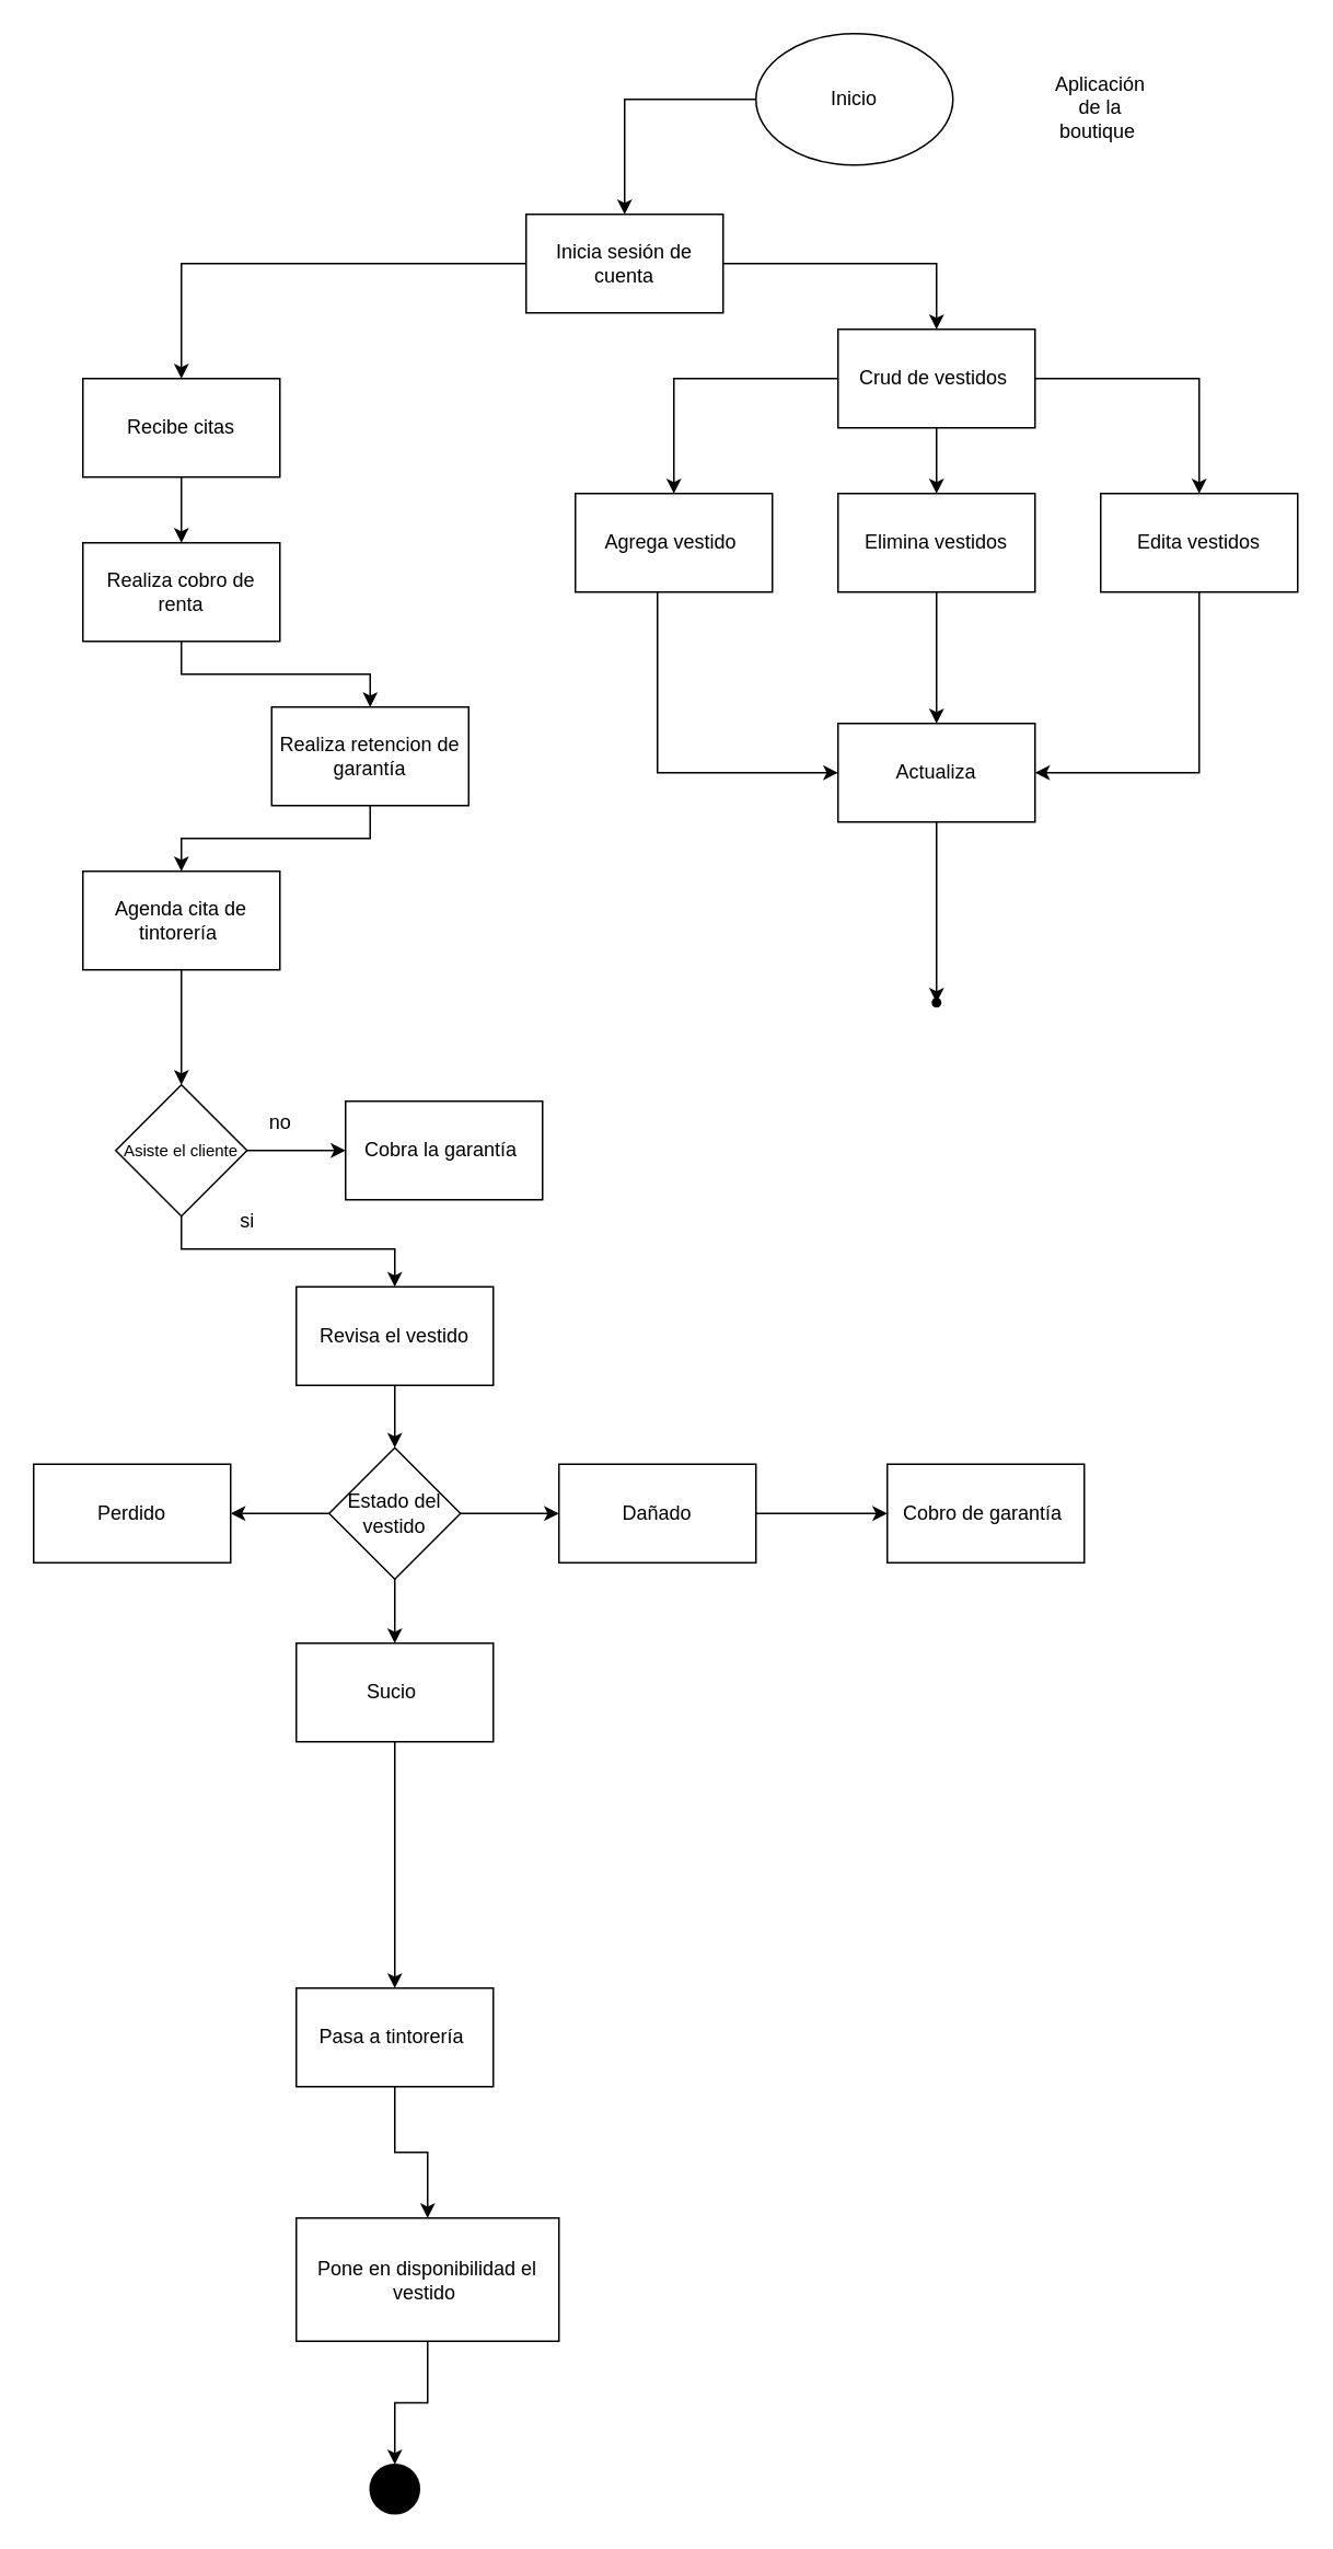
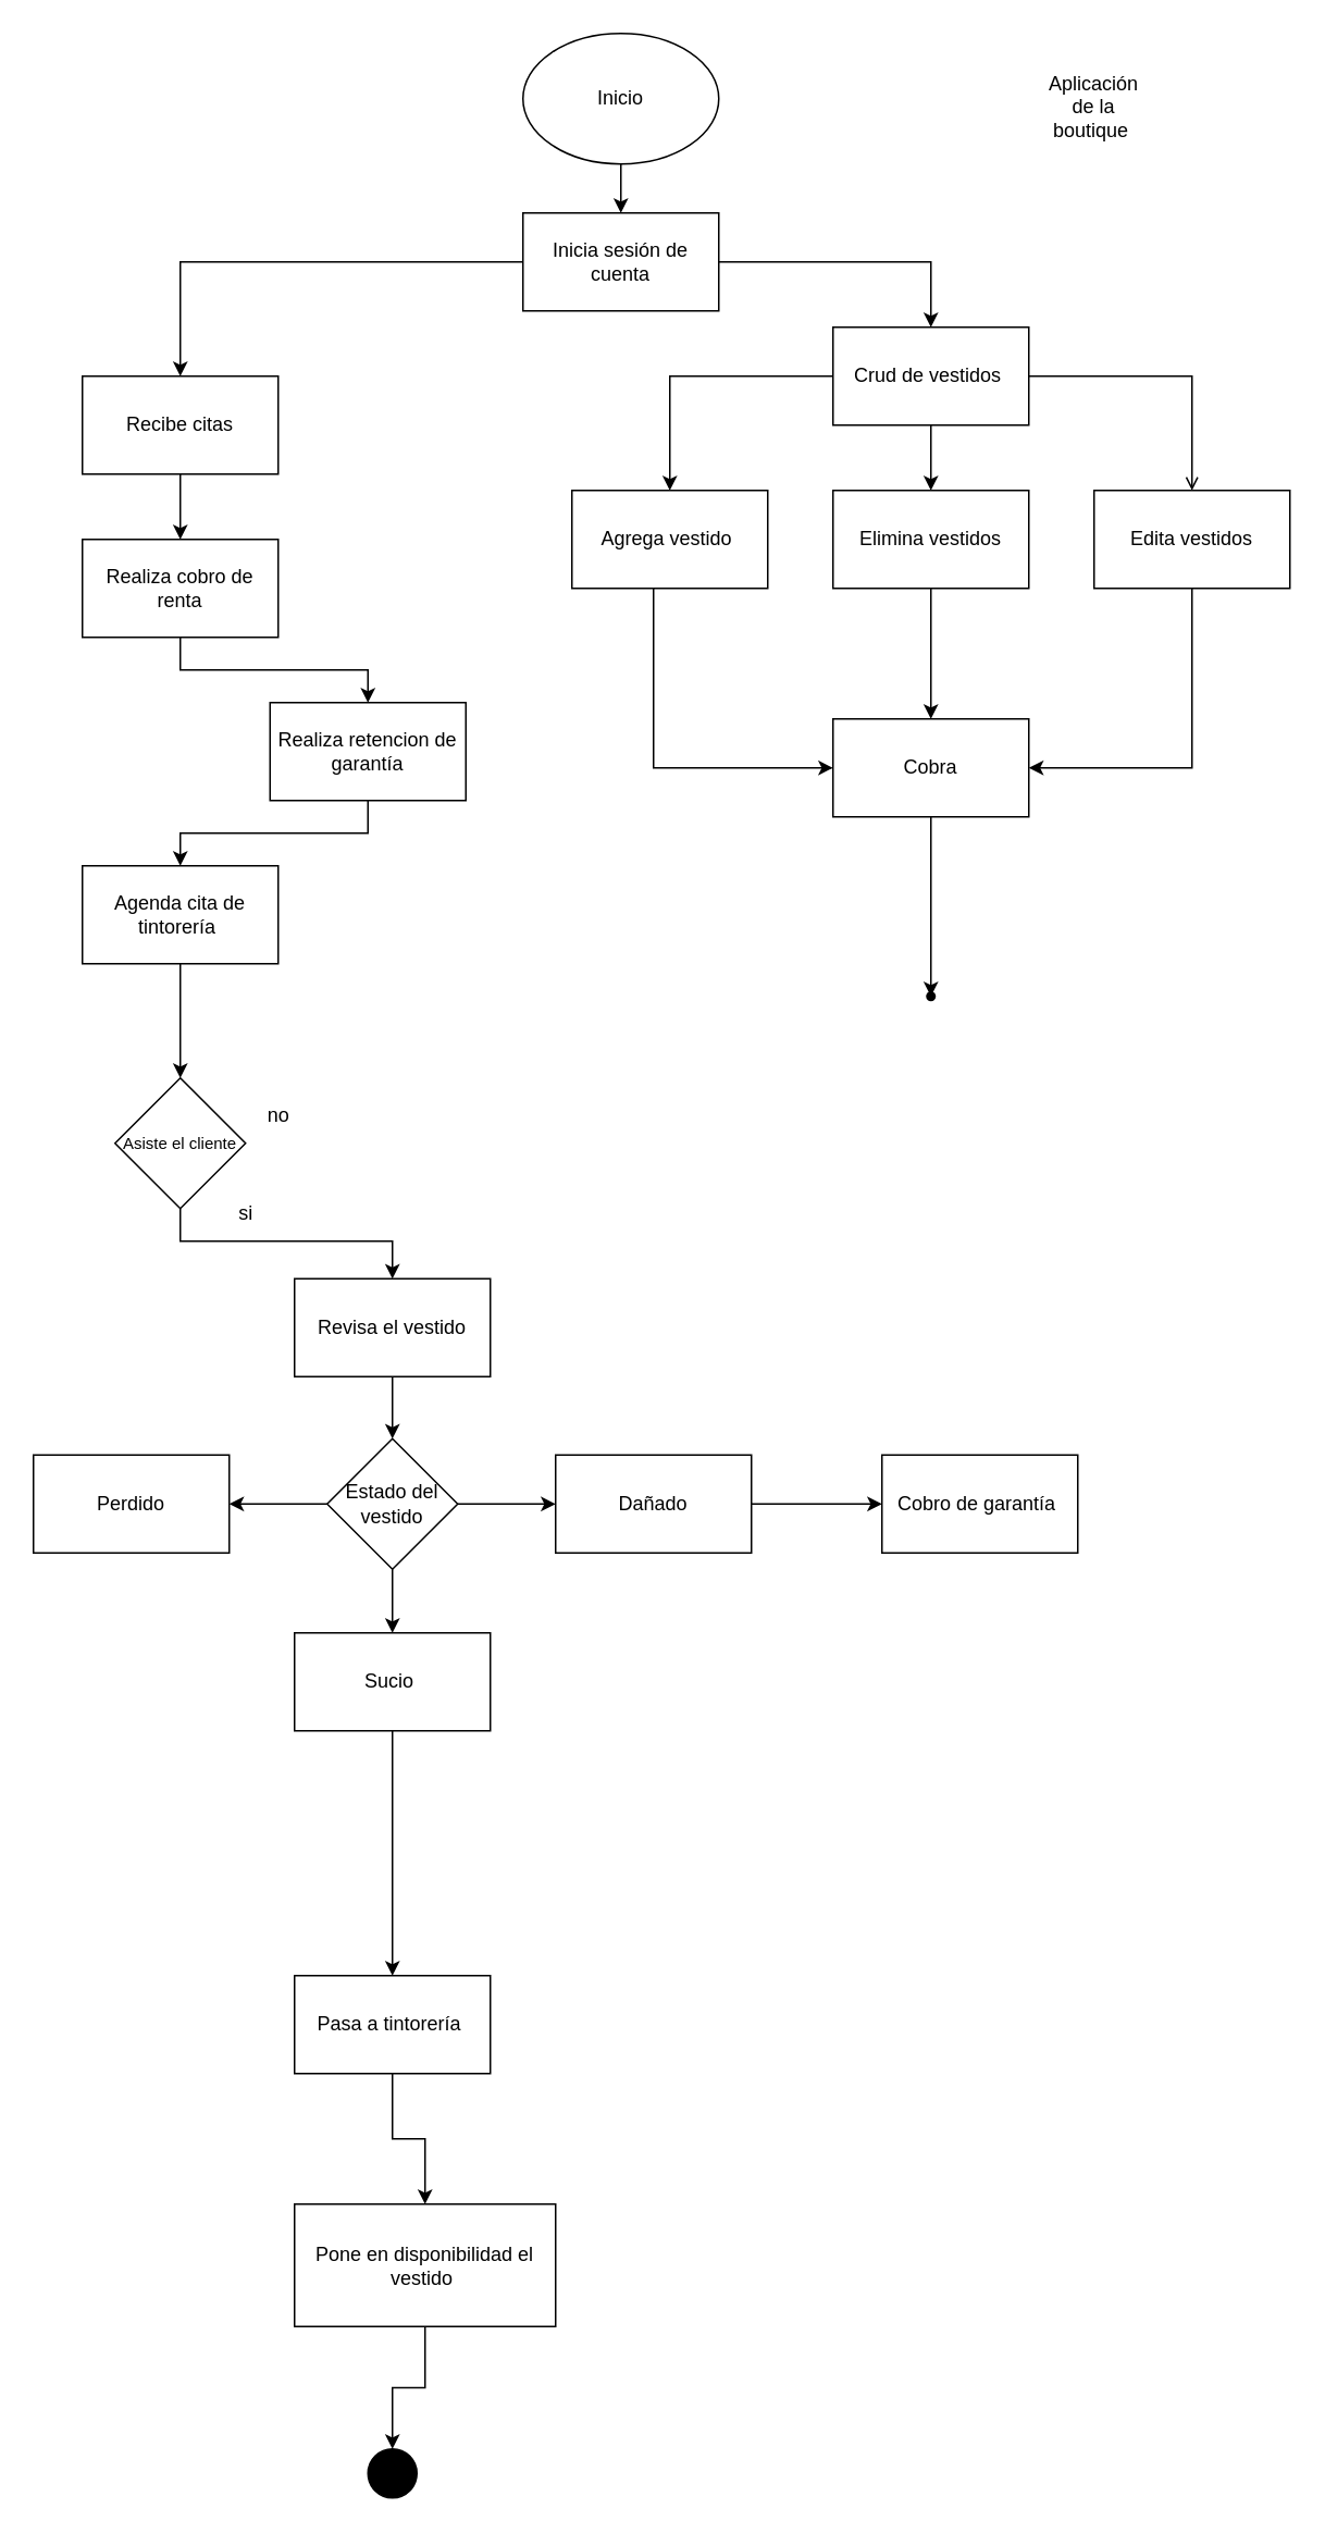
- <mxCell id="7" value="Inicio" style="ellipse;whiteSpace=wrap;html=1;" vertex="1" parent="1"><mxGeometry x="460" y="20" width="120" height="80" as="geometry" /></mxCell>
+ <mxCell id="7" value="Inicio" style="ellipse;whiteSpace=wrap;html=1;" vertex="1" parent="1"><mxGeometry x="320" y="20" width="120" height="80" as="geometry" /></mxCell>
- <mxCell id="19" style="edgeStyle=orthogonalEdgeStyle;rounded=0;orthogonalLoop=1;jettySize=auto;html=1;entryX=0.5;entryY=0;entryDx=0;entryDy=0;" edge="1" parent="1" source="20" target="27"><mxGeometry relative="1" as="geometry" /></mxCell>
+ <mxCell id="19" style="edgeStyle=orthogonalEdgeStyle;rounded=0;orthogonalLoop=1;jettySize=auto;html=1;entryX=0.5;entryY=0;entryDx=0;entryDy=0;endArrow=open;" edge="1" parent="1" source="20" target="27"><mxGeometry relative="1" as="geometry" /></mxCell>
- <mxCell id="50" value="Actualiza" style="whiteSpace=wrap;html=1;" vertex="1" parent="1"><mxGeometry x="510" y="440" width="120" height="60" as="geometry" /></mxCell>
+ <mxCell id="50" value="Cobra" style="whiteSpace=wrap;html=1;" vertex="1" parent="1"><mxGeometry x="510" y="440" width="120" height="60" as="geometry" /></mxCell>
- <mxCell id="32" value="" style="edgeStyle=orthogonalEdgeStyle;rounded=0;orthogonalLoop=1;jettySize=auto;html=1;" edge="1" parent="1" source="34" target="35"><mxGeometry relative="1" as="geometry" /></mxCell>
- <mxCell id="35" value="Cobra la garantía&amp;nbsp;" style="whiteSpace=wrap;html=1;" vertex="1" parent="1"><mxGeometry x="210" y="670" width="120" height="60" as="geometry" /></mxCell>
